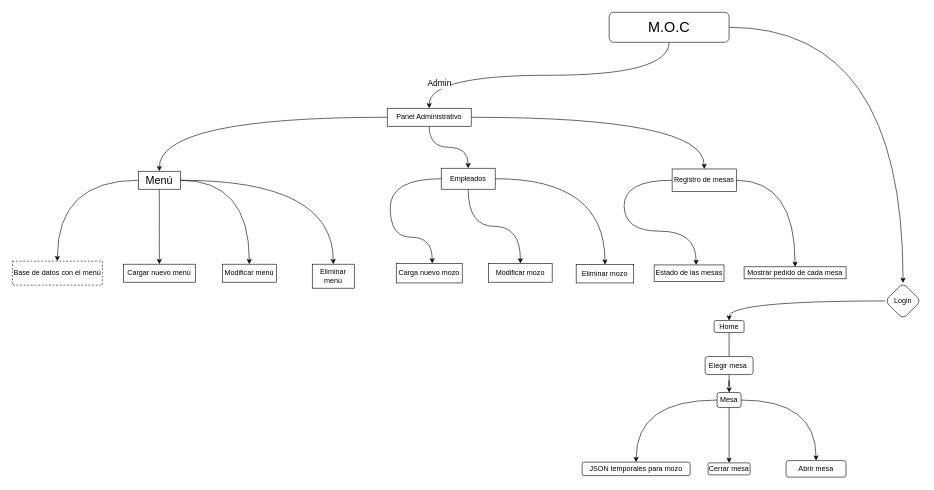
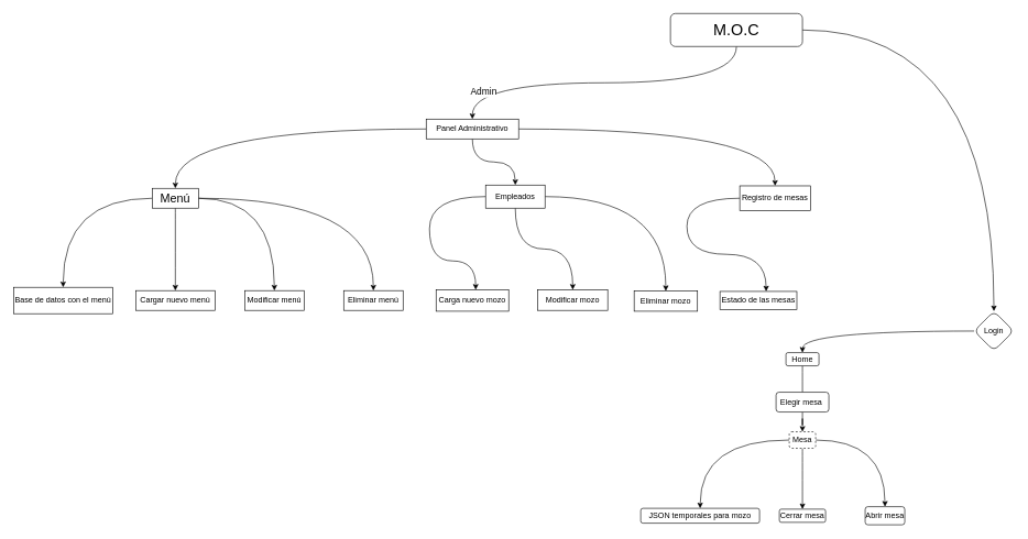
- <mxCell id="27" value="" style="edgeStyle=orthogonalEdgeStyle;rounded=0;orthogonalLoop=1;jettySize=auto;html=1;curved=1;" edge="1" parent="1" source="28" target="30"><mxGeometry relative="1" as="geometry" /></mxCell>
- <mxCell id="15" value="Base de datos con el menú" style="whiteSpace=wrap;html=1;dashed=1;" vertex="1" parent="1"><mxGeometry x="20" y="435" width="150" height="40" as="geometry" /></mxCell>
+ <mxCell id="15" value="Base de datos con el menú" style="whiteSpace=wrap;html=1;" vertex="1" parent="1"><mxGeometry x="20" y="435" width="150" height="40" as="geometry" /></mxCell>
- <mxCell id="30" value="Mostrar pedido de cada mesa" style="whiteSpace=wrap;html=1;" vertex="1" parent="1"><mxGeometry x="1240" y="444.38" width="170" height="20" as="geometry" /></mxCell>
- <mxCell id="18" value="Eliminar menú" style="whiteSpace=wrap;html=1;" vertex="1" parent="1"><mxGeometry x="520" y="440" width="70" height="40" as="geometry" /></mxCell>
+ <mxCell id="18" value="Eliminar menú" style="whiteSpace=wrap;html=1;" vertex="1" parent="1"><mxGeometry x="520" y="440" width="90" height="30" as="geometry" /></mxCell>
- <mxCell id="40" value="Mesa" style="whiteSpace=wrap;html=1;rounded=1;" vertex="1" parent="1"><mxGeometry x="1195" y="654" width="40" height="25" as="geometry" /></mxCell>
+ <mxCell id="40" value="Mesa" style="whiteSpace=wrap;html=1;rounded=1;dashed=1;" vertex="1" parent="1"><mxGeometry x="1195" y="654" width="40" height="25" as="geometry" /></mxCell>
- <mxCell id="41" value="Abrir mesa" style="whiteSpace=wrap;html=1;rounded=1;" vertex="1" parent="1"><mxGeometry x="1310" y="767.5" width="100" height="27.5" as="geometry" /></mxCell>
+ <mxCell id="41" value="Abrir mesa" style="whiteSpace=wrap;html=1;rounded=1;" vertex="1" parent="1"><mxGeometry x="1310" y="767.5" width="60" height="27.5" as="geometry" /></mxCell>
